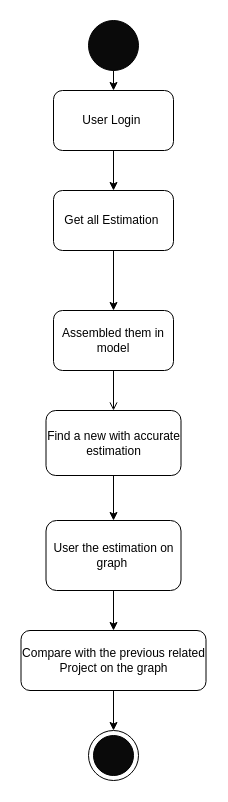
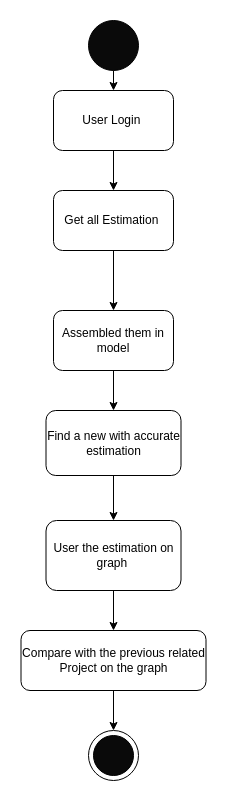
- <mxCell id="10" value="" style="edgeStyle=orthogonalEdgeStyle;rounded=0;orthogonalLoop=1;jettySize=auto;html=1;endArrow=open;" edge="1" parent="1" source="11" target="13"><mxGeometry relative="1" as="geometry" /></mxCell>
+ <mxCell id="10" value="" style="edgeStyle=orthogonalEdgeStyle;rounded=0;orthogonalLoop=1;jettySize=auto;html=1;" edge="1" parent="1" source="11" target="13"><mxGeometry relative="1" as="geometry" /></mxCell>
